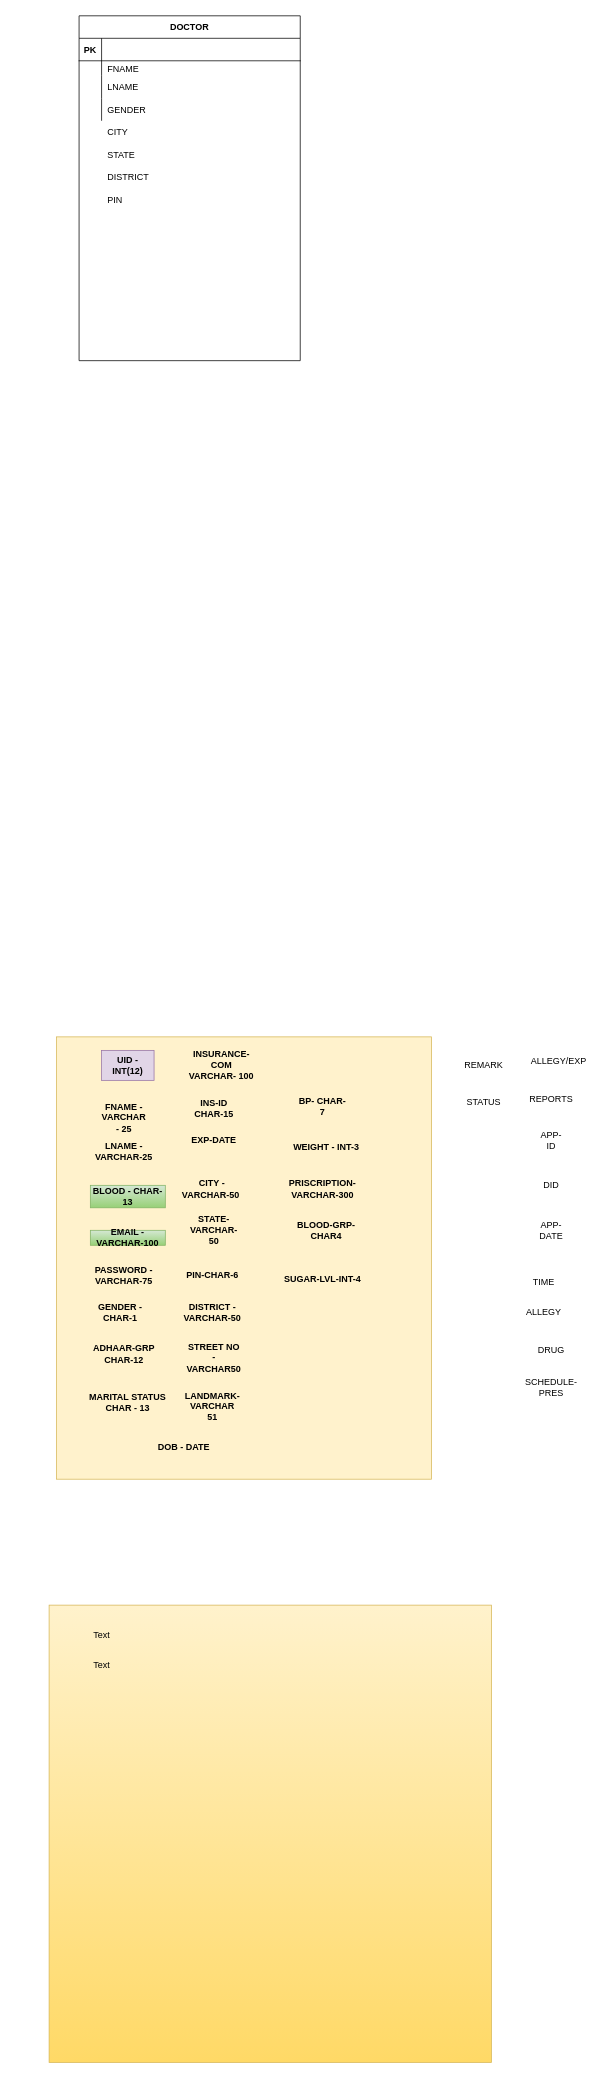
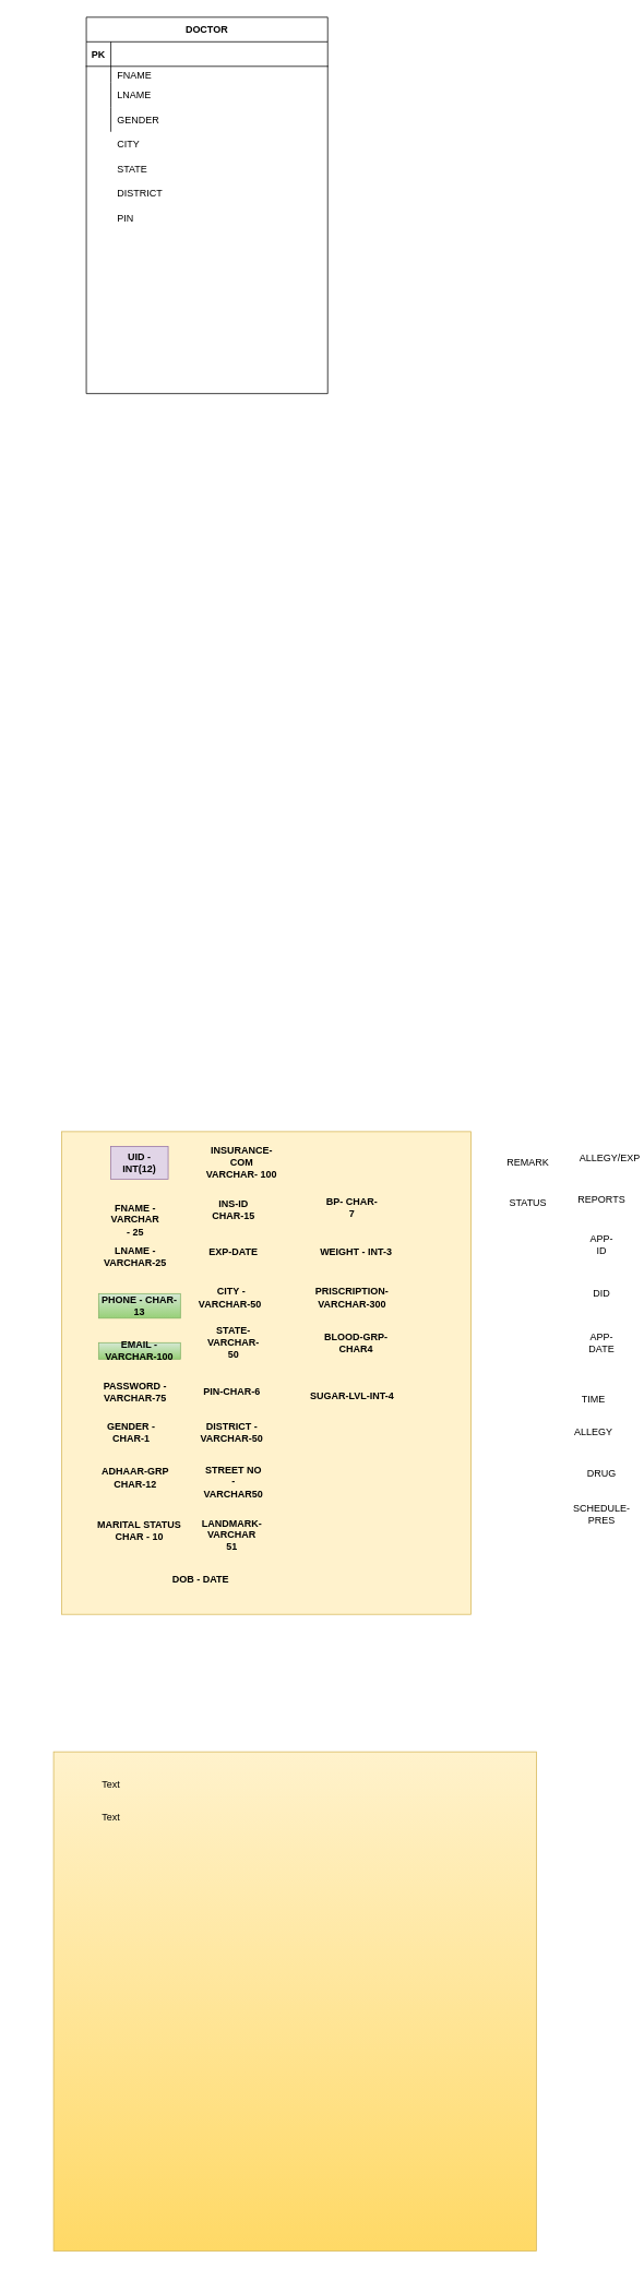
- <mxCell id="15" value="&lt;b&gt;EXP-DATE&lt;/b&gt;" style="text;html=1;strokeColor=none;fillColor=none;align=center;verticalAlign=middle;whiteSpace=wrap;rounded=0;" vertex="1" parent="1"><mxGeometry x="245" y="1510" width="80" height="20" as="geometry" /></mxCell>
+ <mxCell id="15" value="&lt;b&gt;EXP-DATE&lt;/b&gt;" style="text;html=1;strokeColor=none;fillColor=none;align=center;verticalAlign=middle;whiteSpace=wrap;rounded=0;" vertex="1" parent="1"><mxGeometry x="245" y="1520" width="80" height="20" as="geometry" /></mxCell>
- <mxCell id="7" value="&lt;b&gt;BLOOD - CHAR-13&lt;/b&gt;" style="text;html=1;strokeColor=#82b366;fillColor=#d5e8d4;align=center;verticalAlign=middle;whiteSpace=wrap;rounded=0;gradientColor=#97d077;" vertex="1" parent="1"><mxGeometry x="120" y="1580" width="100" height="30" as="geometry" /></mxCell>
+ <mxCell id="7" value="&lt;b&gt;PHONE - CHAR-13&lt;/b&gt;" style="text;html=1;strokeColor=#82b366;fillColor=#d5e8d4;align=center;verticalAlign=middle;whiteSpace=wrap;rounded=0;gradientColor=#97d077;" vertex="1" parent="1"><mxGeometry x="120" y="1580" width="100" height="30" as="geometry" /></mxCell>
- <mxCell id="12" value="&lt;b&gt;MARITAL STATUS&lt;br&gt;CHAR - 13&lt;/b&gt;" style="text;html=1;strokeColor=none;fillColor=none;align=center;verticalAlign=middle;whiteSpace=wrap;rounded=0;" vertex="1" parent="1"><mxGeometry x="115" y="1850" width="110" height="40" as="geometry" /></mxCell>
+ <mxCell id="12" value="&lt;b&gt;MARITAL STATUS&lt;br&gt;CHAR - 10&lt;/b&gt;" style="text;html=1;strokeColor=none;fillColor=none;align=center;verticalAlign=middle;whiteSpace=wrap;rounded=0;" vertex="1" parent="1"><mxGeometry x="115" y="1850" width="110" height="40" as="geometry" /></mxCell>
